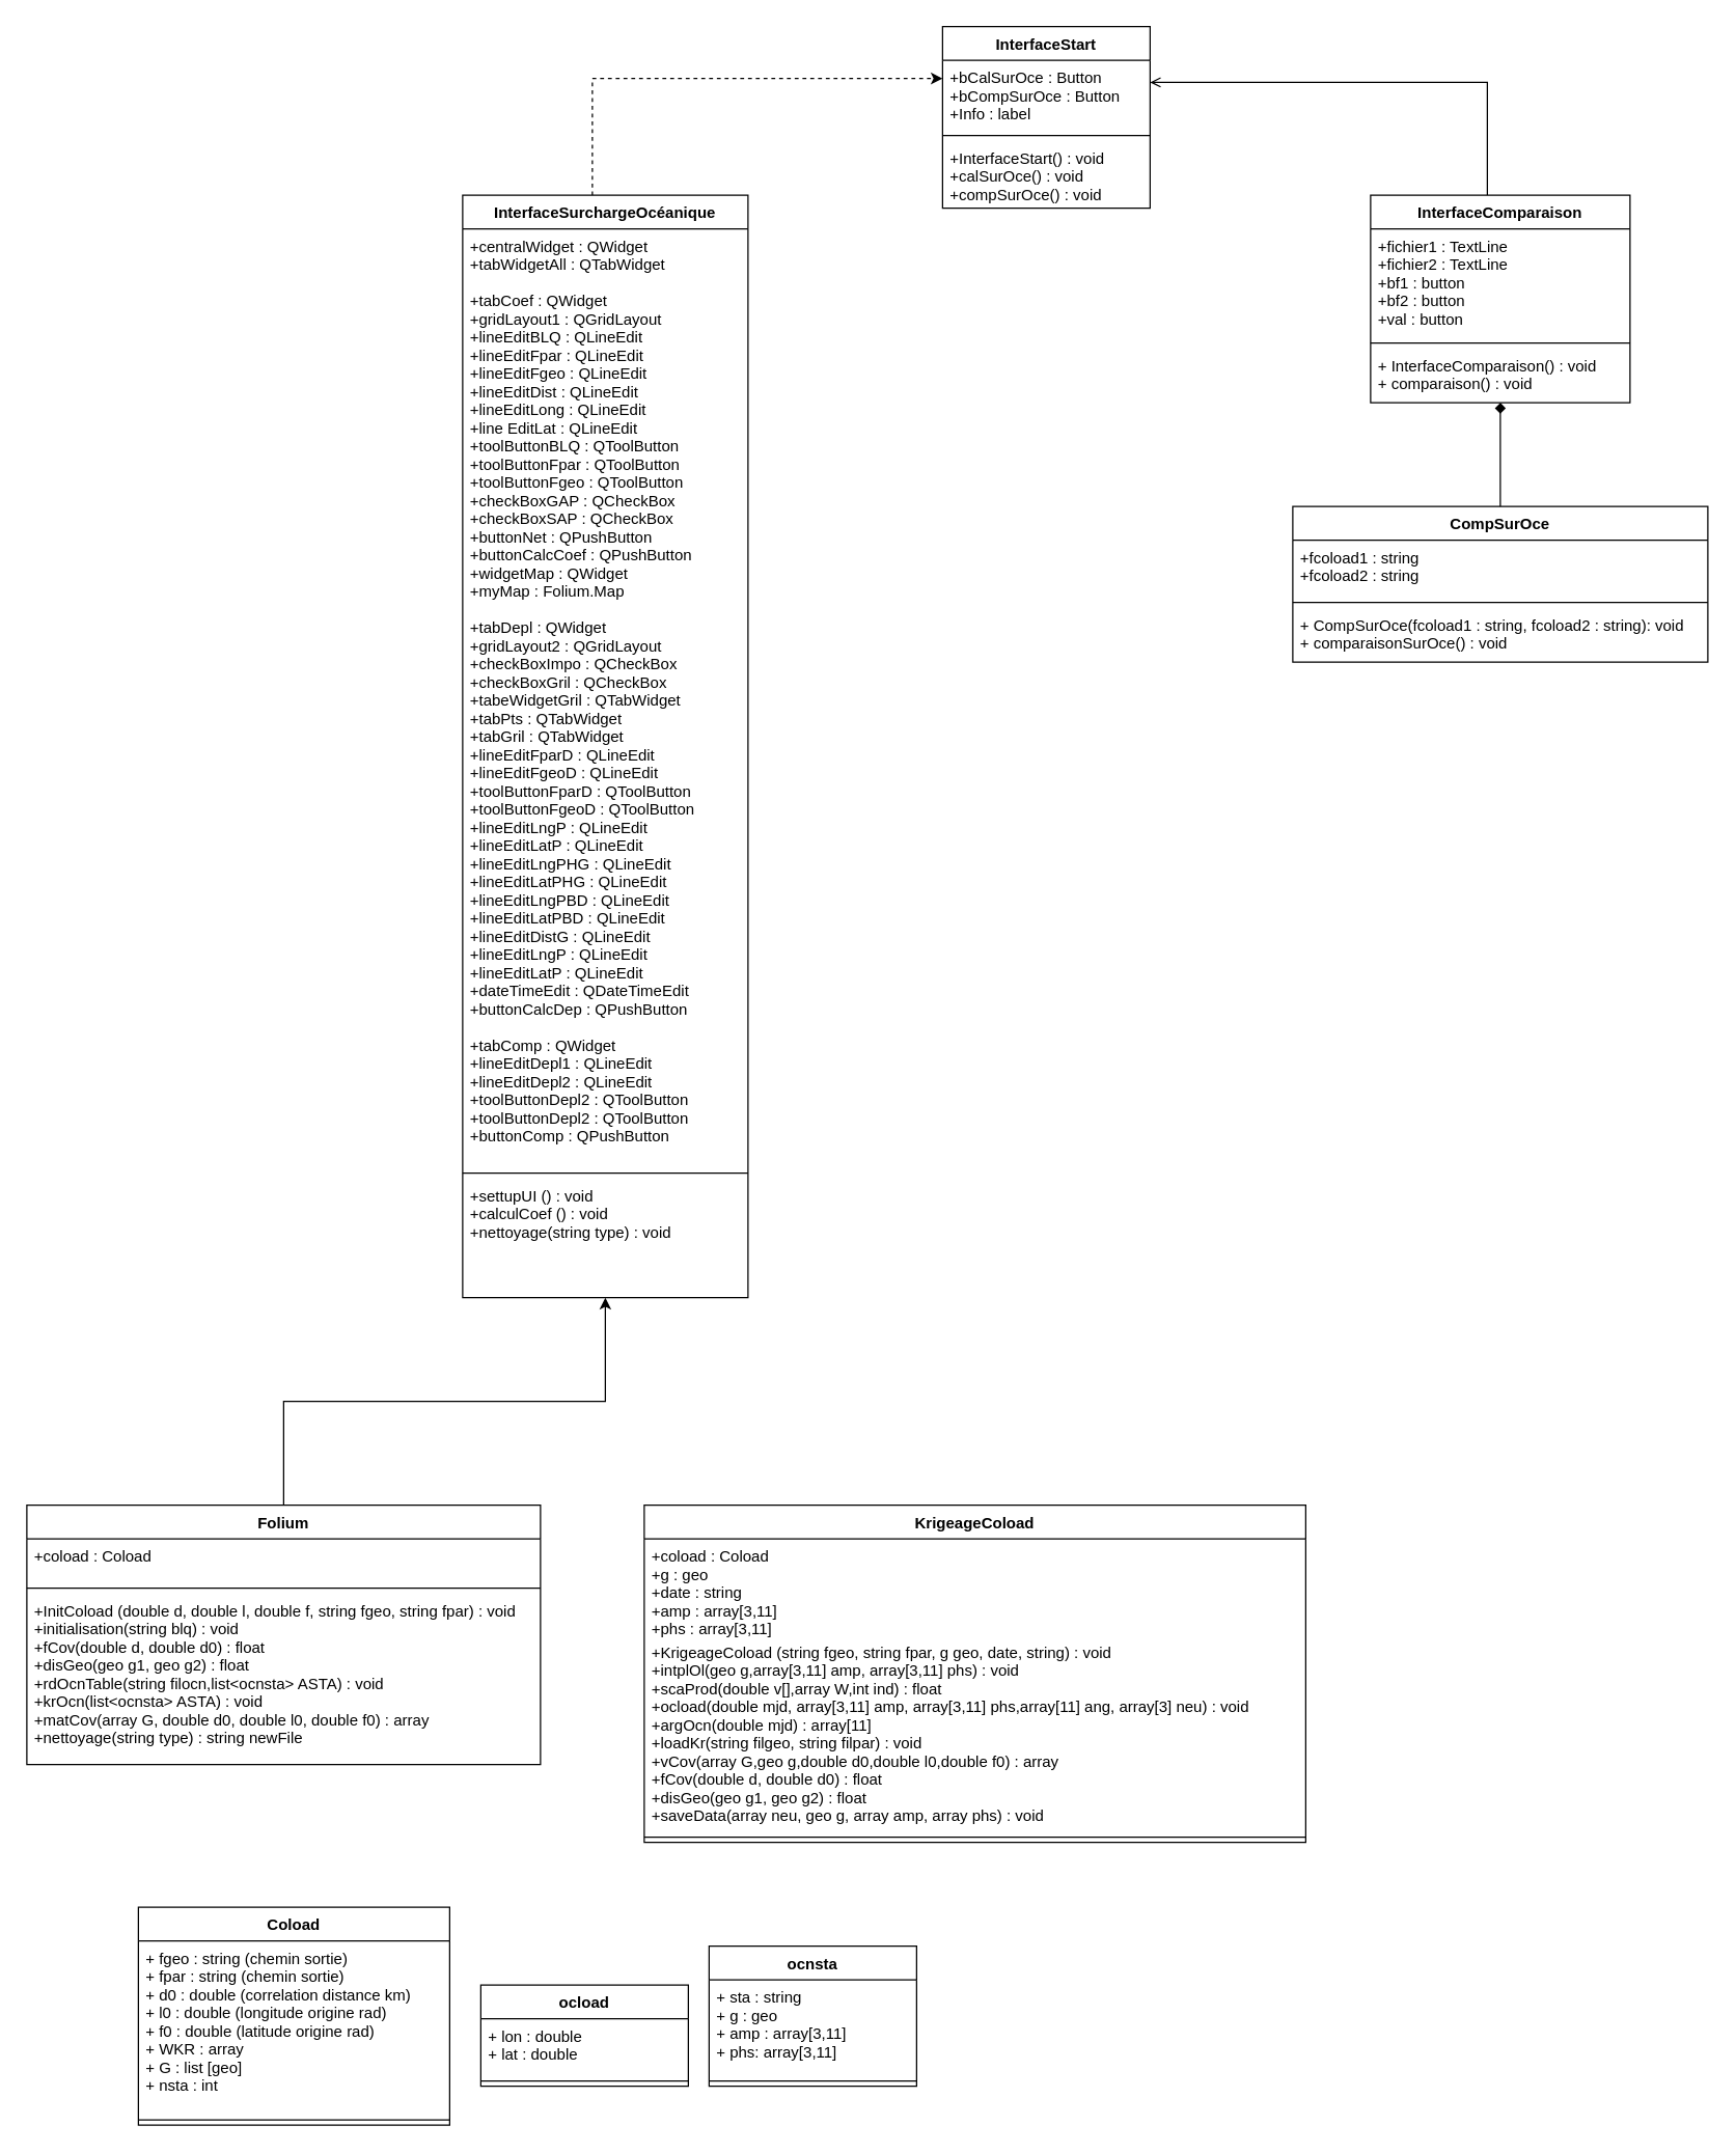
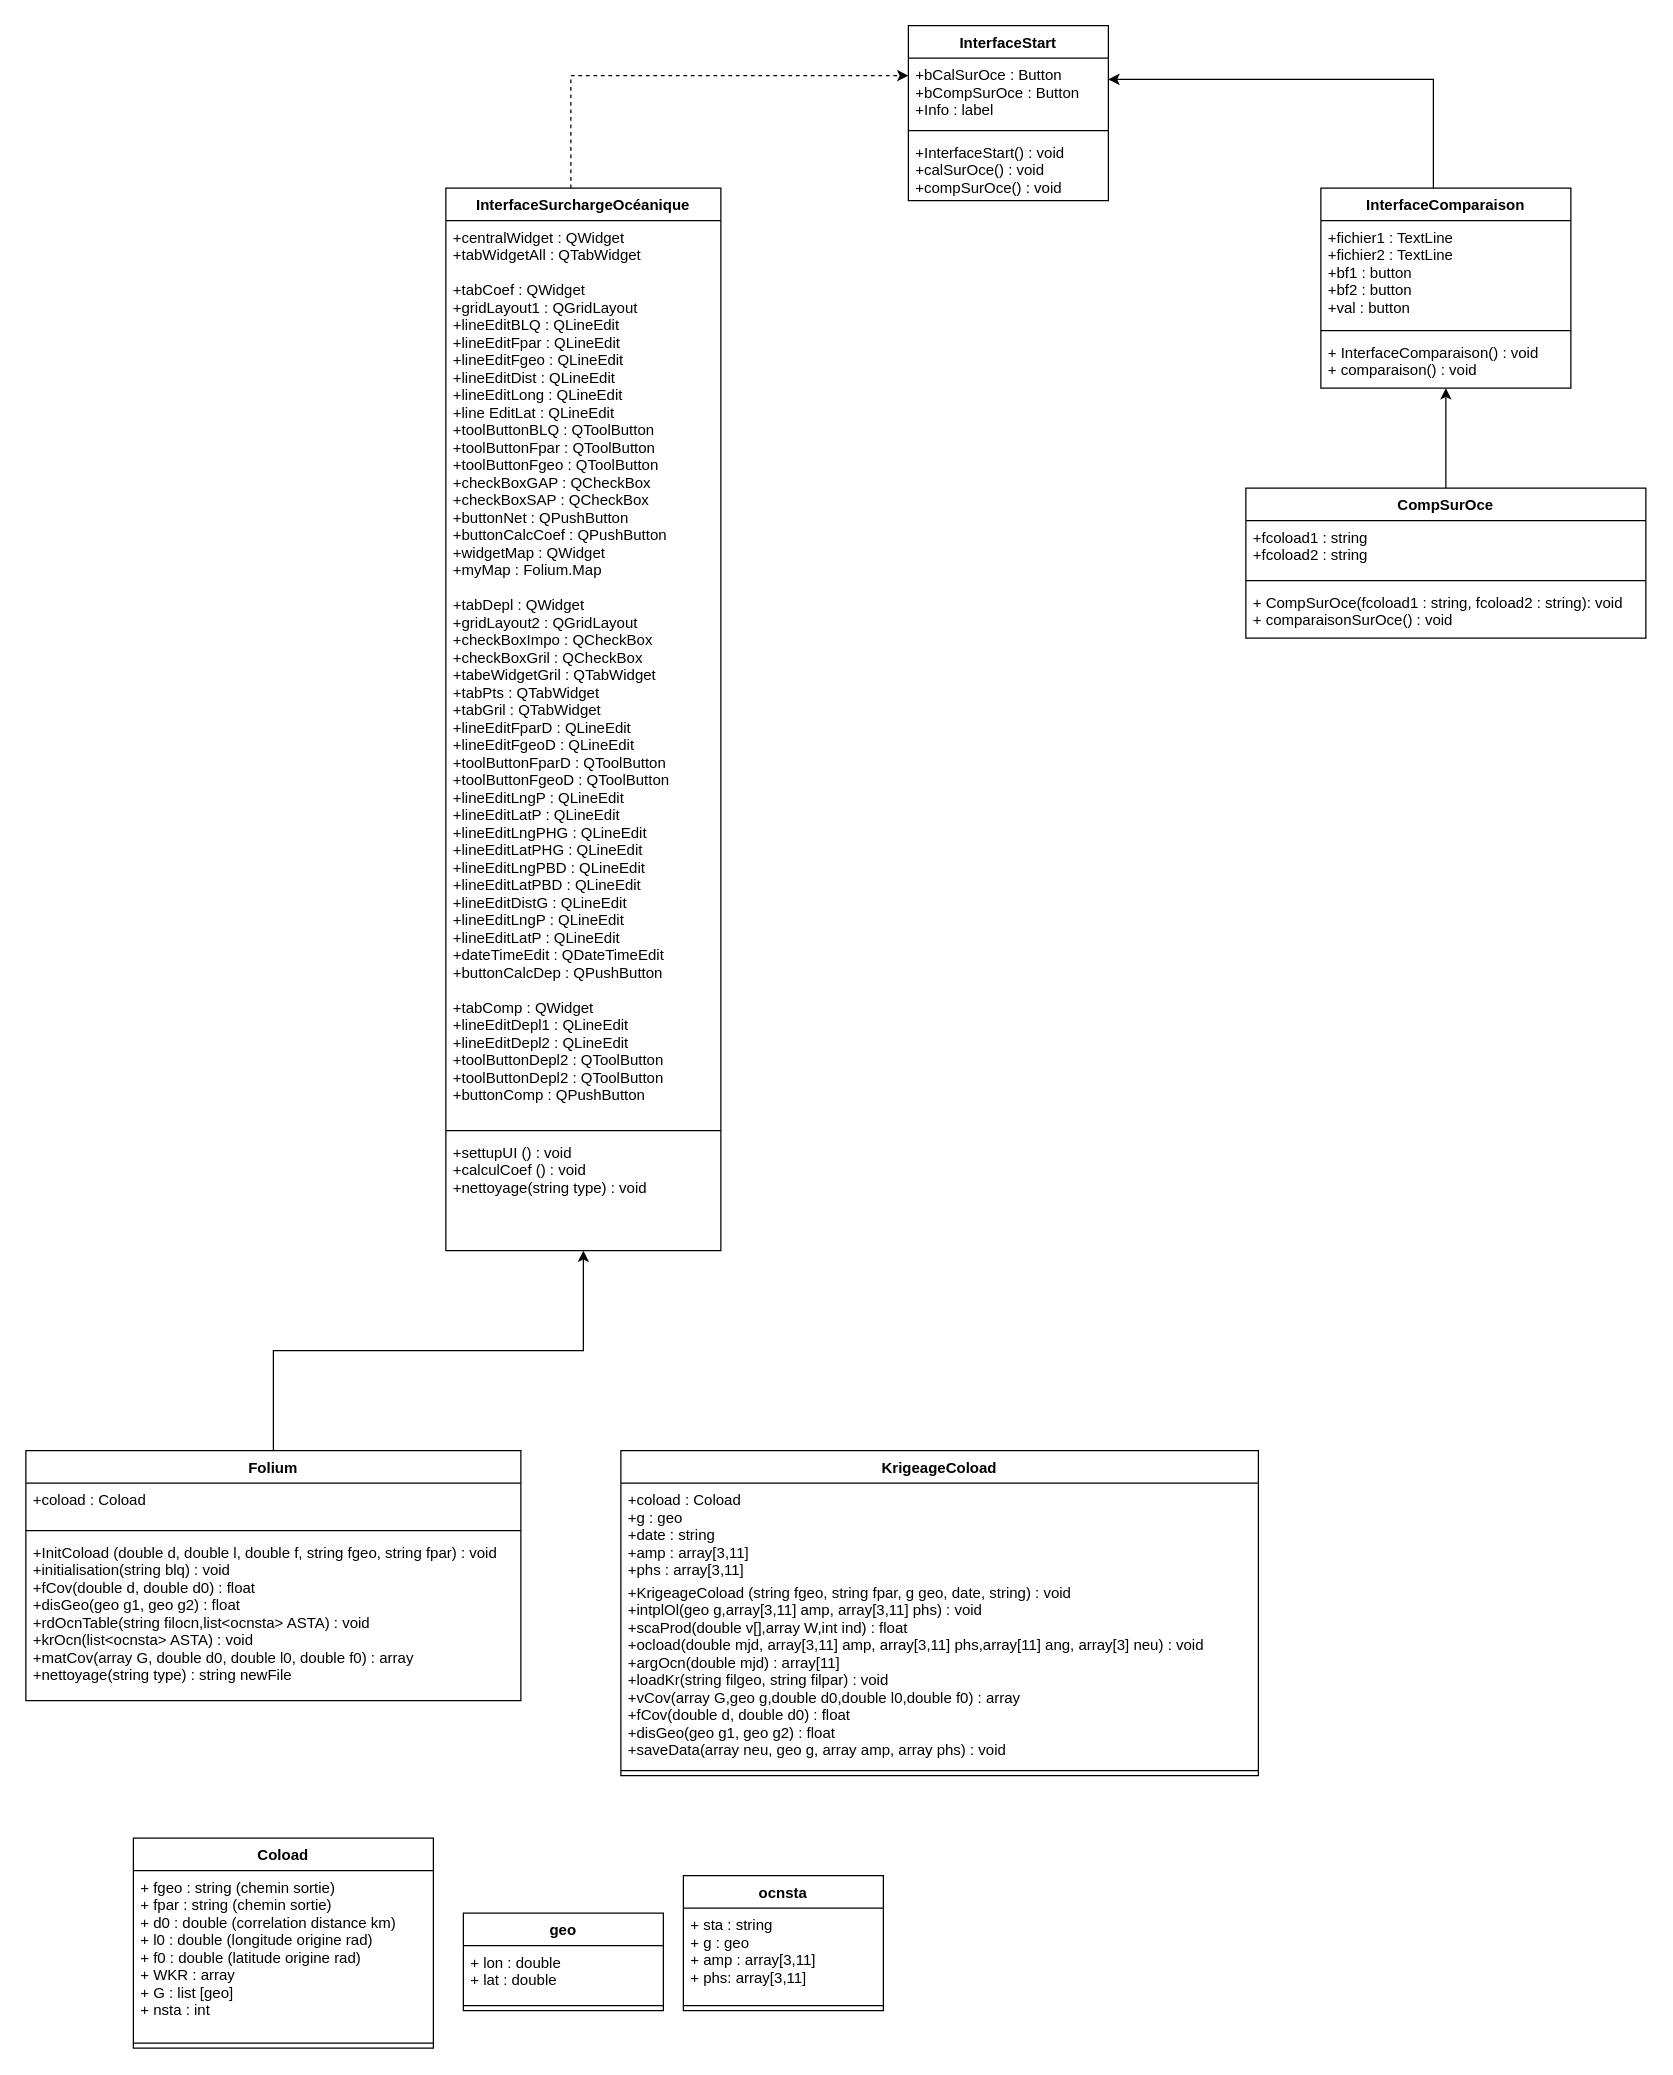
- <mxCell id="27" style="edgeStyle=orthogonalEdgeStyle;rounded=0;orthogonalLoop=1;jettySize=auto;html=1;endArrow=open;" parent="1" source="28" target="18" edge="1"><mxGeometry relative="1" as="geometry"><Array as="points"><mxPoint x="1146" y="63" /></Array></mxGeometry></mxCell>
+ <mxCell id="27" style="edgeStyle=orthogonalEdgeStyle;rounded=0;orthogonalLoop=1;jettySize=auto;html=1;" parent="1" source="28" target="18" edge="1"><mxGeometry relative="1" as="geometry"><Array as="points"><mxPoint x="1146" y="63" /></Array></mxGeometry></mxCell>
- <mxCell id="13" style="edgeStyle=orthogonalEdgeStyle;rounded=0;orthogonalLoop=1;jettySize=auto;html=1;endArrow=diamond;" parent="1" source="14" target="28" edge="1"><mxGeometry relative="1" as="geometry" /></mxCell>
+ <mxCell id="13" style="edgeStyle=orthogonalEdgeStyle;rounded=0;orthogonalLoop=1;jettySize=auto;html=1;" parent="1" source="14" target="28" edge="1"><mxGeometry relative="1" as="geometry" /></mxCell>
- <mxCell id="7" value="ocload" style="swimlane;fontStyle=1;align=center;verticalAlign=top;childLayout=stackLayout;horizontal=1;startSize=26;horizontalStack=0;resizeParent=1;resizeParentMax=0;resizeLast=0;collapsible=1;marginBottom=0;" parent="1" vertex="1"><mxGeometry x="370" y="1530" width="160" height="78" as="geometry"><mxRectangle x="270" y="20" width="60" height="30" as="alternateBounds" /></mxGeometry></mxCell>
+ <mxCell id="7" value="geo" style="swimlane;fontStyle=1;align=center;verticalAlign=top;childLayout=stackLayout;horizontal=1;startSize=26;horizontalStack=0;resizeParent=1;resizeParentMax=0;resizeLast=0;collapsible=1;marginBottom=0;" parent="1" vertex="1"><mxGeometry x="370" y="1530" width="160" height="78" as="geometry"><mxRectangle x="270" y="20" width="60" height="30" as="alternateBounds" /></mxGeometry></mxCell>
